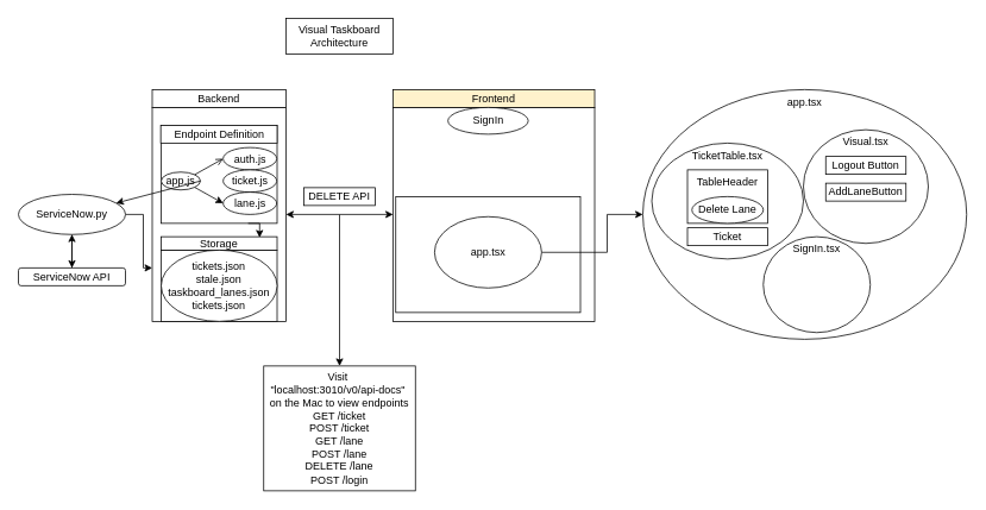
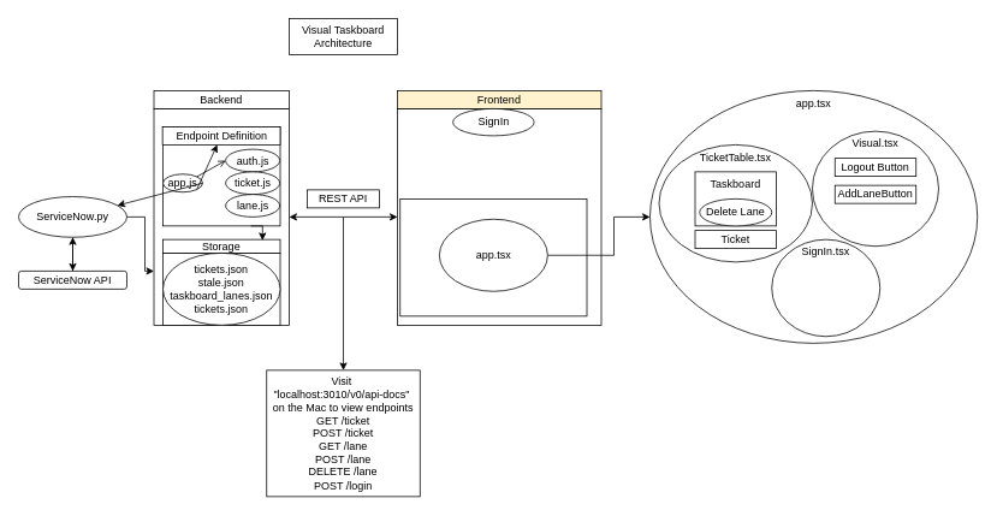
- <mxCell id="37" value="TableHeader" style="rounded=0;whiteSpace=wrap;html=1;verticalAlign=top;movable=1;resizable=1;rotatable=1;deletable=1;editable=1;locked=0;connectable=1;" vertex="1" parent="1"><mxGeometry x="770" y="190" width="90" height="60" as="geometry" /></mxCell>
+ <mxCell id="37" value="Taskboard" style="rounded=0;whiteSpace=wrap;html=1;verticalAlign=top;movable=1;resizable=1;rotatable=1;deletable=1;editable=1;locked=0;connectable=1;" vertex="1" parent="1"><mxGeometry x="770" y="190" width="90" height="60" as="geometry" /></mxCell>
- <mxCell id="26" value="" style="endArrow=classic;html=1;rounded=0;exitX=1;exitY=1;exitDx=0;exitDy=0;entryX=0;entryY=0.5;entryDx=0;entryDy=0;" edge="1" parent="1" source="19" target="23"><mxGeometry width="50" height="50" relative="1" as="geometry"><mxPoint x="237" y="215" as="sourcePoint" /><mxPoint x="270" y="198" as="targetPoint" /></mxGeometry></mxCell>
+ <mxCell id="26" value="" style="endArrow=classic;html=1;rounded=0;exitX=1;exitY=1;exitDx=0;exitDy=0;" edge="1" parent="1" source="19" target="20"><mxGeometry width="50" height="50" relative="1" as="geometry"><mxPoint x="237" y="215" as="sourcePoint" /><mxPoint x="270" y="198" as="targetPoint" /></mxGeometry></mxCell>
- <mxCell id="9" value="DELETE API" style="rounded=0;whiteSpace=wrap;html=1;" vertex="1" parent="1"><mxGeometry x="340" y="210" width="80" height="20" as="geometry" /></mxCell>
+ <mxCell id="9" value="REST API" style="rounded=0;whiteSpace=wrap;html=1;" vertex="1" parent="1"><mxGeometry x="340" y="210" width="80" height="20" as="geometry" /></mxCell>
